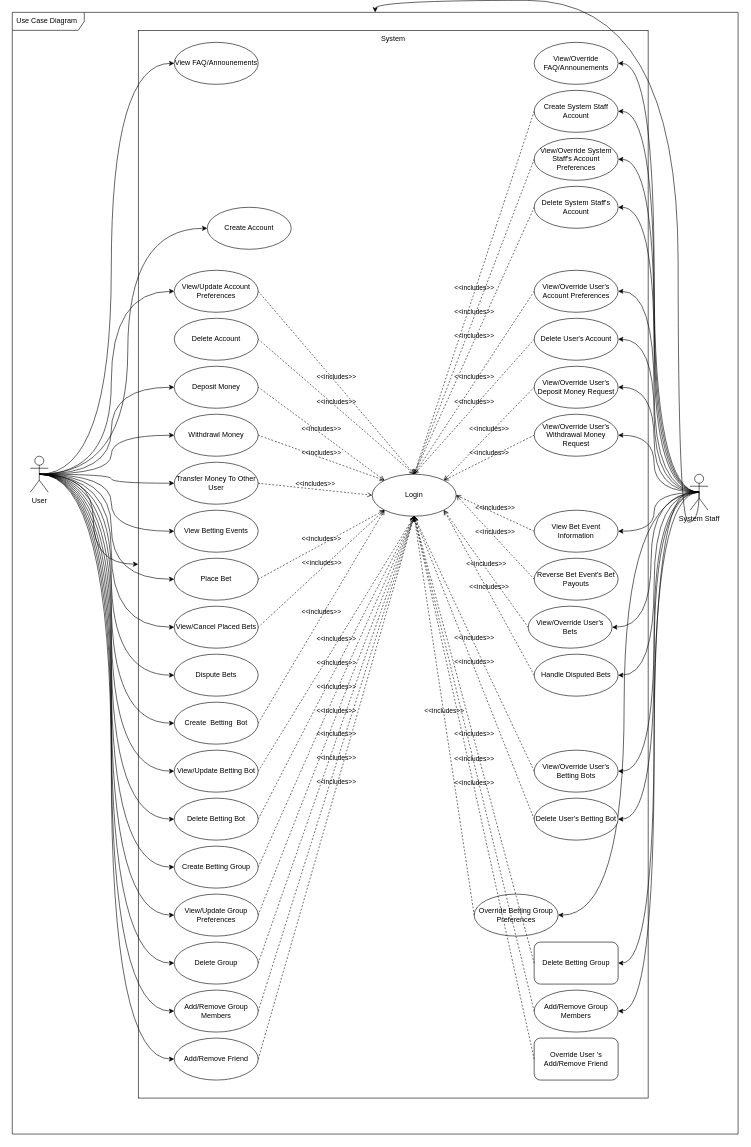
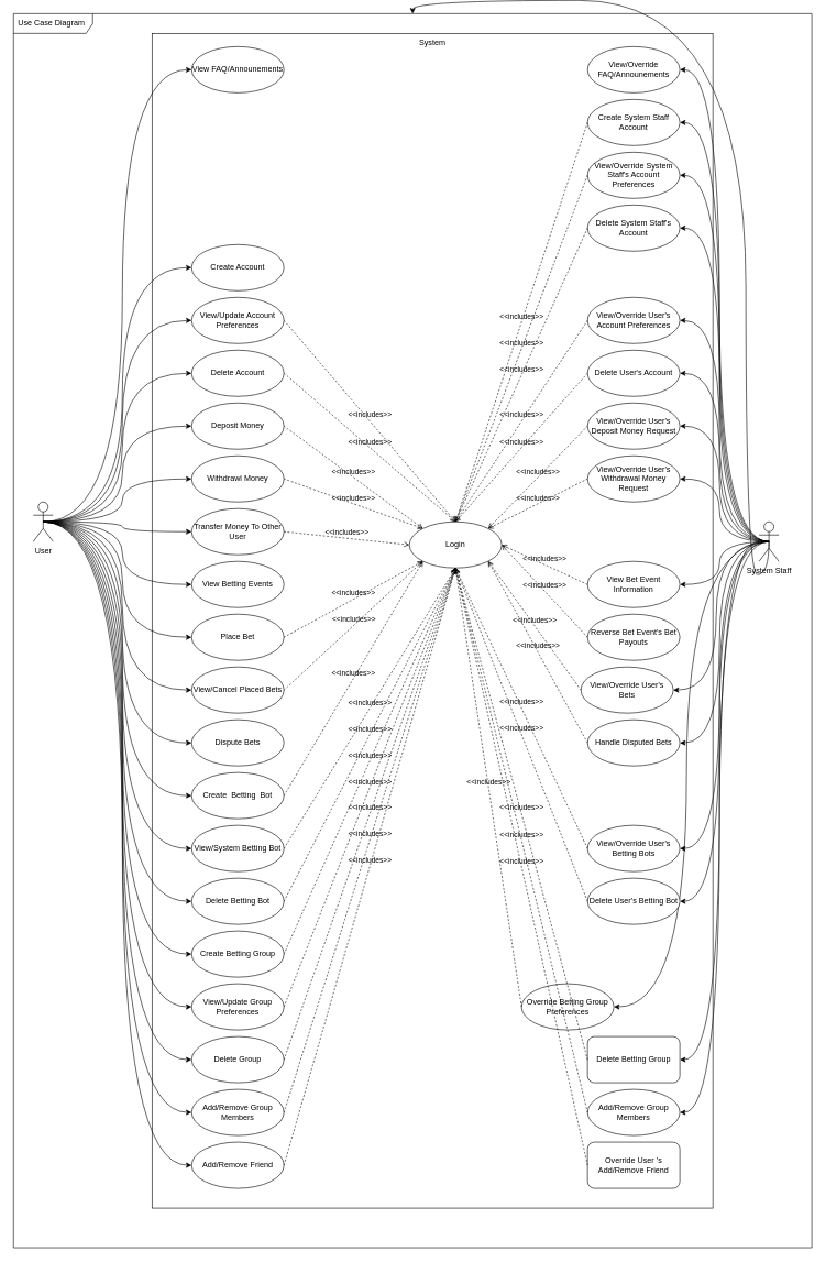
- <mxCell id="32" value="Create Account" style="ellipse;whiteSpace=wrap;html=1;sketch=0;gradientColor=none;" vertex="1" parent="1"><mxGeometry x="345" y="345" width="140" height="70" as="geometry" /></mxCell>
+ <mxCell id="32" value="Create Account" style="ellipse;whiteSpace=wrap;html=1;sketch=0;gradientColor=none;" vertex="1" parent="1"><mxGeometry x="290" y="370" width="140" height="70" as="geometry" /></mxCell>
- <mxCell id="6" style="edgeStyle=orthogonalEdgeStyle;curved=1;rounded=0;orthogonalLoop=1;jettySize=auto;html=1;exitX=0.5;exitY=0.5;exitDx=0;exitDy=0;exitPerimeter=0;" edge="1" parent="1" source="23" target="3"><mxGeometry relative="1" as="geometry" /></mxCell>
+ <mxCell id="6" style="edgeStyle=orthogonalEdgeStyle;curved=1;rounded=0;orthogonalLoop=1;jettySize=auto;html=1;exitX=0.5;exitY=0.5;exitDx=0;exitDy=0;exitPerimeter=0;entryX=0;entryY=0.5;entryDx=0;entryDy=0;" edge="1" parent="1" source="23" target="35"><mxGeometry relative="1" as="geometry" /></mxCell>
- <mxCell id="30" value="View/Update Betting Bot" style="ellipse;whiteSpace=wrap;html=1;sketch=0;gradientColor=none;" vertex="1" parent="1"><mxGeometry x="290" y="1250" width="140" height="70" as="geometry" /></mxCell>
+ <mxCell id="30" value="View/System Betting Bot" style="ellipse;whiteSpace=wrap;html=1;sketch=0;gradientColor=none;" vertex="1" parent="1"><mxGeometry x="290" y="1250" width="140" height="70" as="geometry" /></mxCell>
